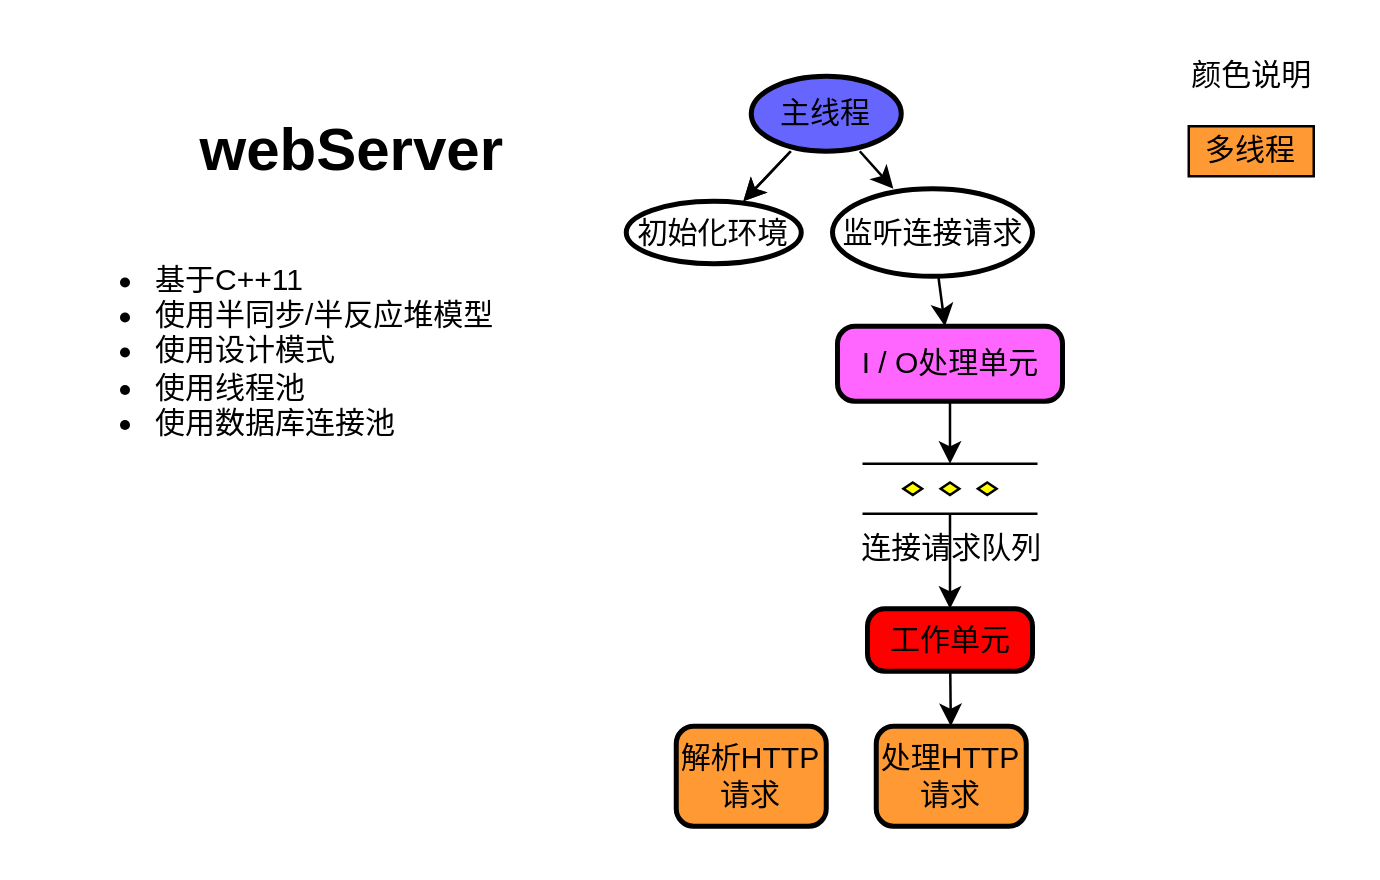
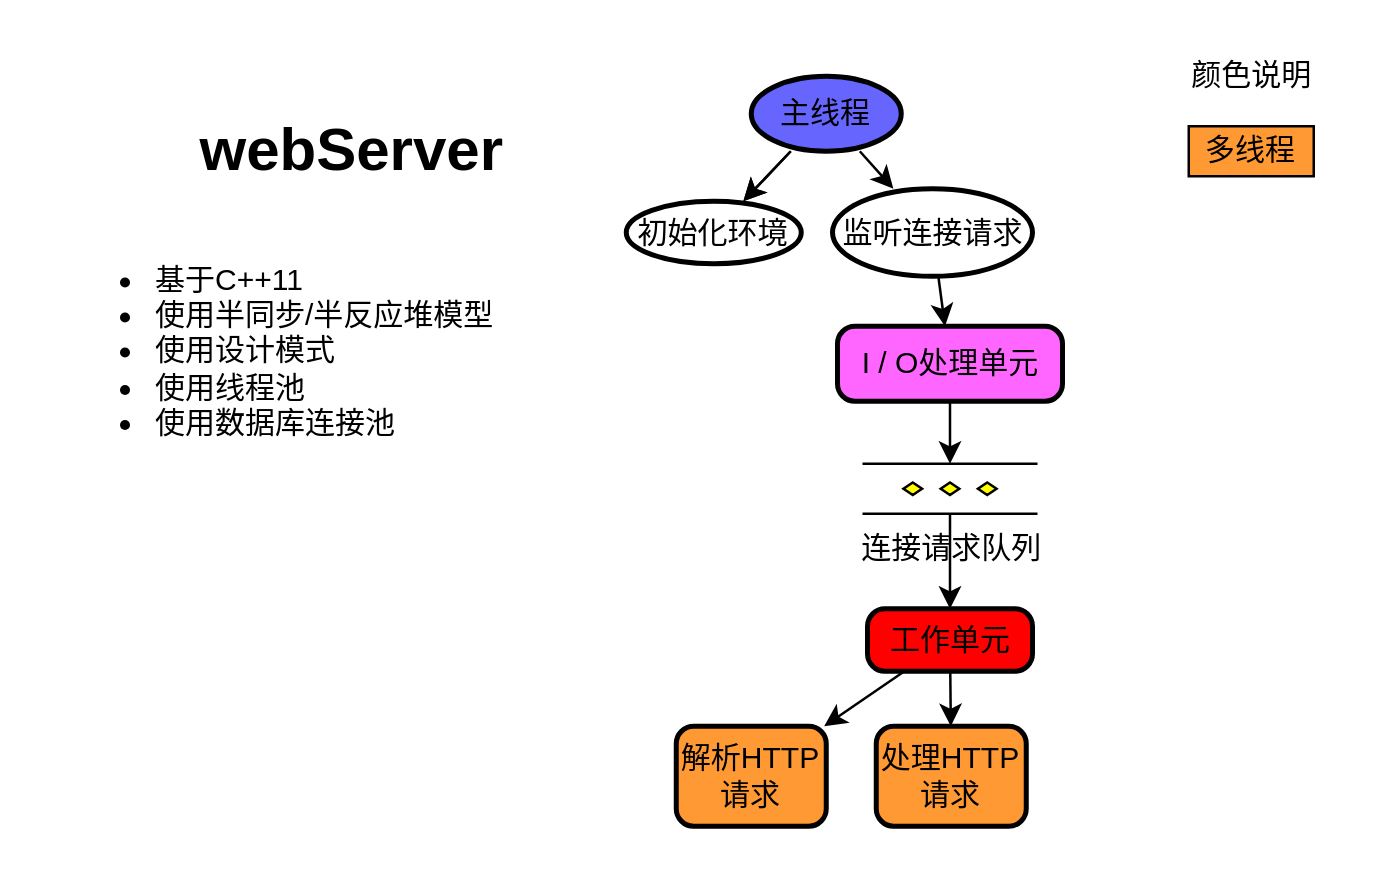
+ <mxCell id="10" value="" style="edgeStyle=none;html=1;" edge="1" parent="1" source="12" target="18"><mxGeometry relative="1" as="geometry" /></mxCell>
